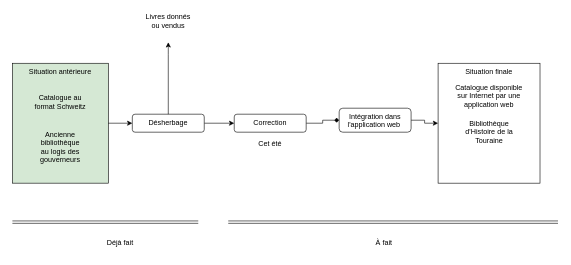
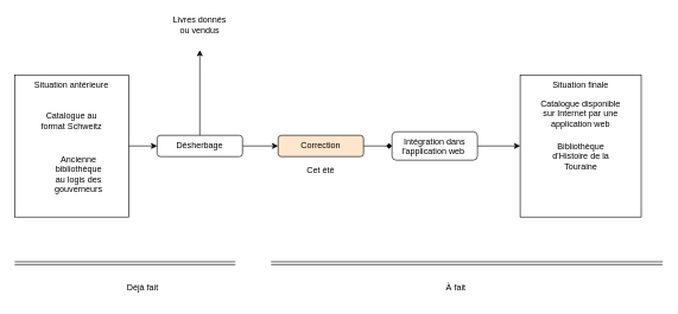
- <mxCell id="23" value="Intégration dans l'application web&amp;nbsp;" style="rounded=1;whiteSpace=wrap;html=1;verticalAlign=top;" vertex="1" parent="1"><mxGeometry x="565" y="180" width="120" height="40" as="geometry" /></mxCell>
+ <mxCell id="23" value="Intégration dans l'application web&amp;nbsp;" style="rounded=1;whiteSpace=wrap;html=1;verticalAlign=top;" vertex="1" parent="1"><mxGeometry x="550" y="185" width="120" height="40" as="geometry" /></mxCell>
- <mxCell id="7" value="Situation antérieure" style="rounded=0;whiteSpace=wrap;html=1;horizontal=1;verticalAlign=top;fillColor=#d5e8d4;" vertex="1" parent="6"><mxGeometry width="160" height="200" as="geometry" /></mxCell>
+ <mxCell id="7" value="Situation antérieure" style="rounded=0;whiteSpace=wrap;html=1;horizontal=1;verticalAlign=top;" vertex="1" parent="6"><mxGeometry width="160" height="200" as="geometry" /></mxCell>
- <mxCell id="20" value="Correction" style="rounded=1;whiteSpace=wrap;html=1;verticalAlign=top;" vertex="1" parent="1"><mxGeometry x="390" y="190" width="120" height="30" as="geometry" /></mxCell>
+ <mxCell id="20" value="Correction" style="rounded=1;whiteSpace=wrap;html=1;verticalAlign=top;fillColor=#ffe6cc;" vertex="1" parent="1"><mxGeometry x="390" y="190" width="120" height="30" as="geometry" /></mxCell>
- <mxCell id="9" value="Ancienne bibliothèque au logis des gouverneurs" style="text;html=1;strokeColor=none;fillColor=none;align=center;verticalAlign=middle;whiteSpace=wrap;rounded=0;" vertex="1" parent="6"><mxGeometry x="40" y="110" width="80" height="60" as="geometry" /></mxCell>
+ <mxCell id="9" value="Ancienne bibliothèque au logis des gouverneurs" style="text;html=1;strokeColor=none;fillColor=none;align=center;verticalAlign=middle;whiteSpace=wrap;rounded=0;" vertex="1" parent="6"><mxGeometry x="50" y="110" width="80" height="60" as="geometry" /></mxCell>
